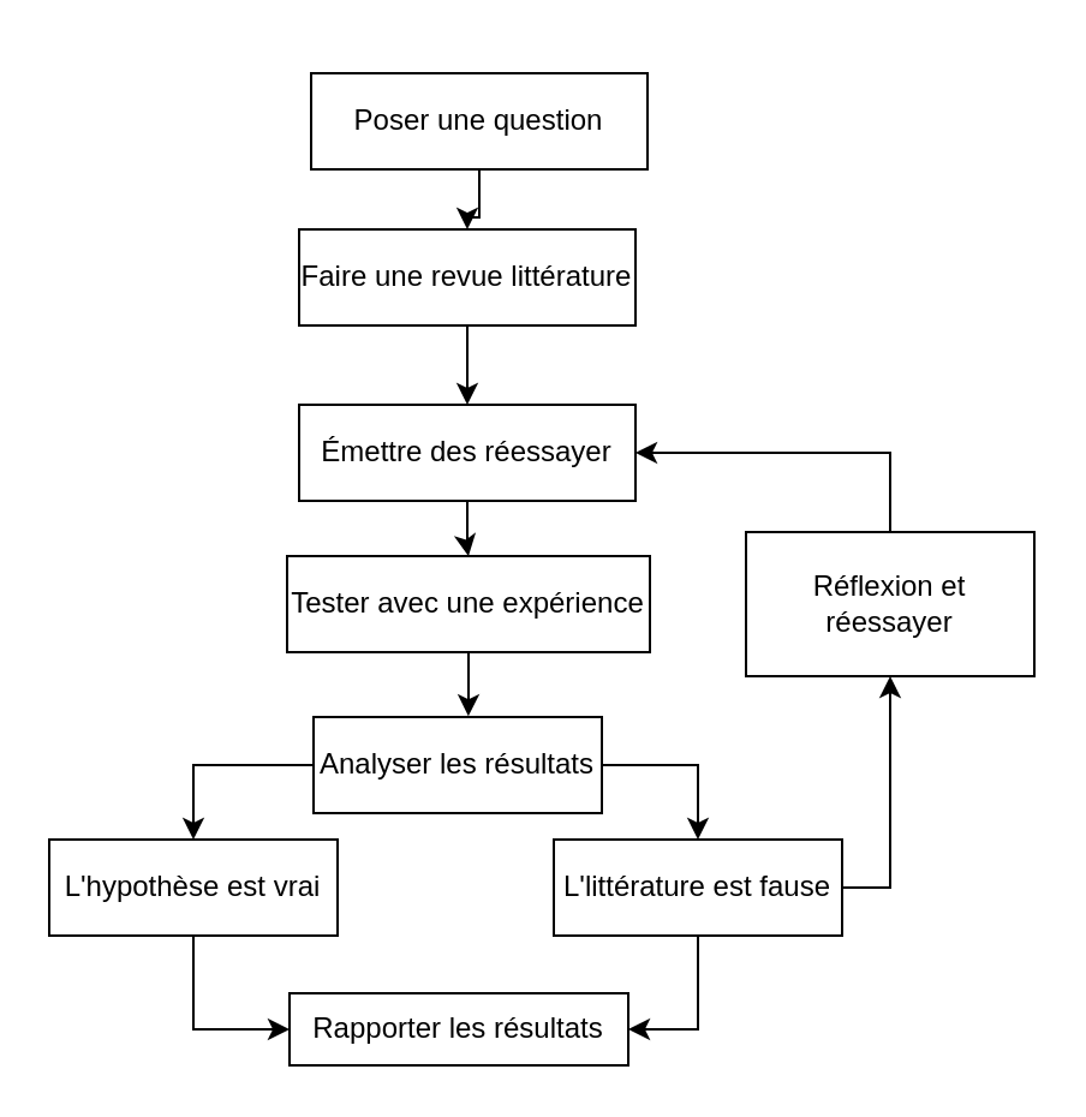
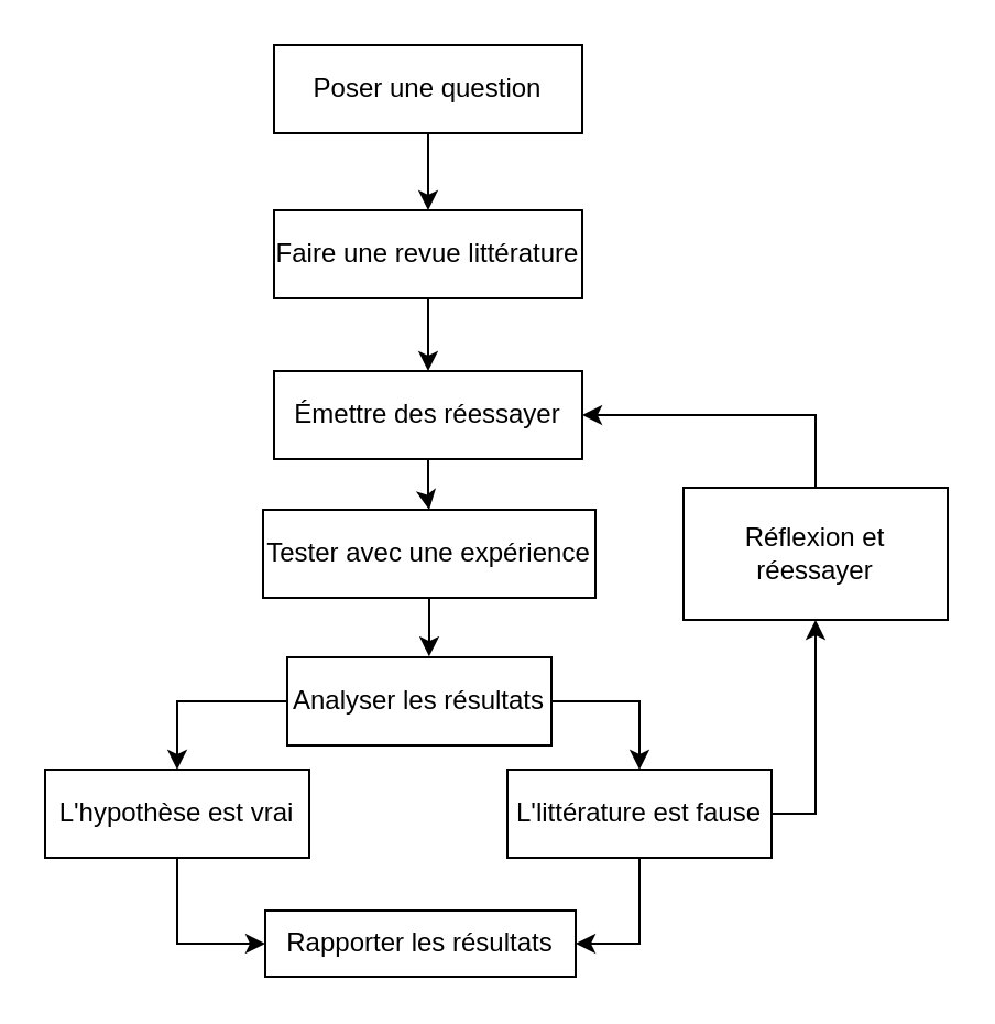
- <mxCell id="3" value="Poser une question" style="rounded=0;whiteSpace=wrap;html=1;" vertex="1" parent="1"><mxGeometry x="129" y="30" width="140" height="40" as="geometry" /></mxCell>
+ <mxCell id="3" value="Poser une question" style="rounded=0;whiteSpace=wrap;html=1;" vertex="1" parent="1"><mxGeometry x="124" y="20" width="140" height="40" as="geometry" /></mxCell>
